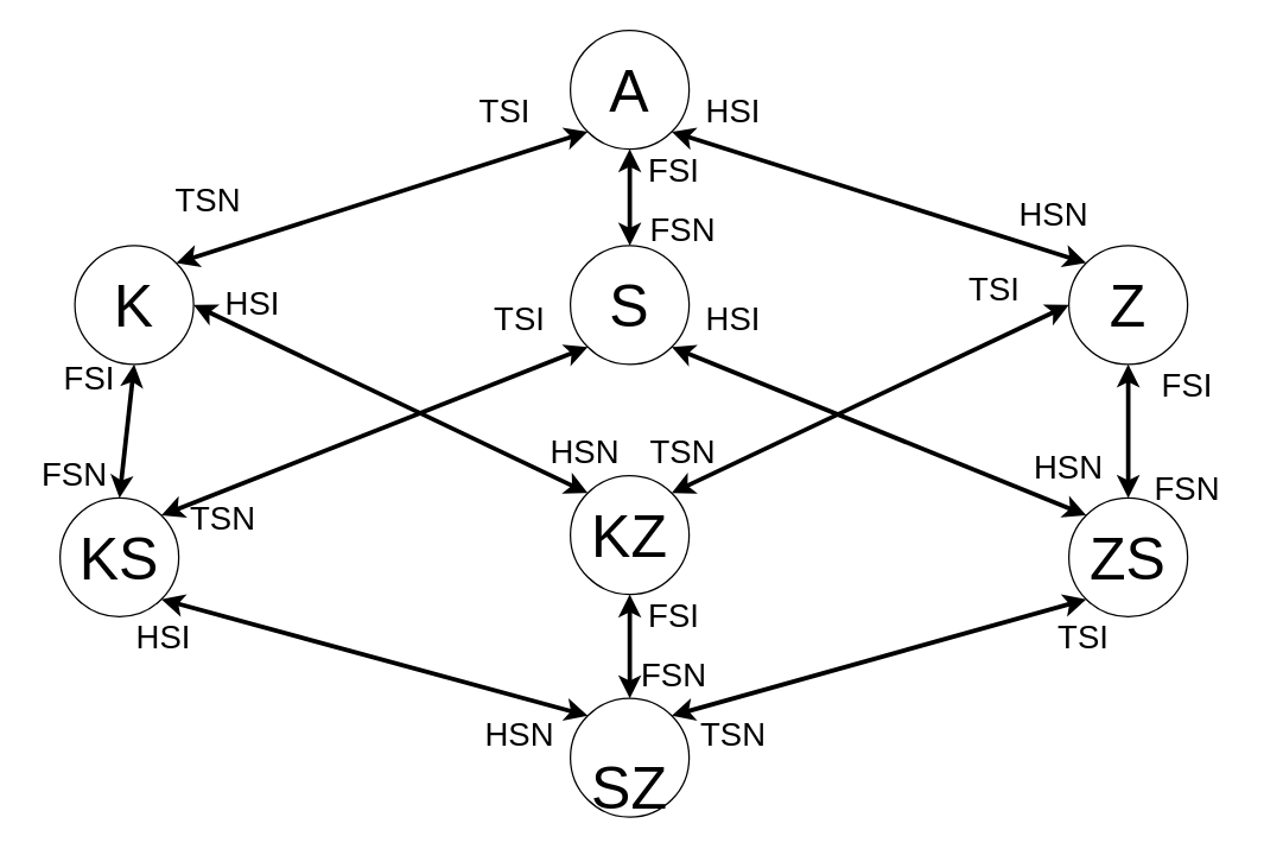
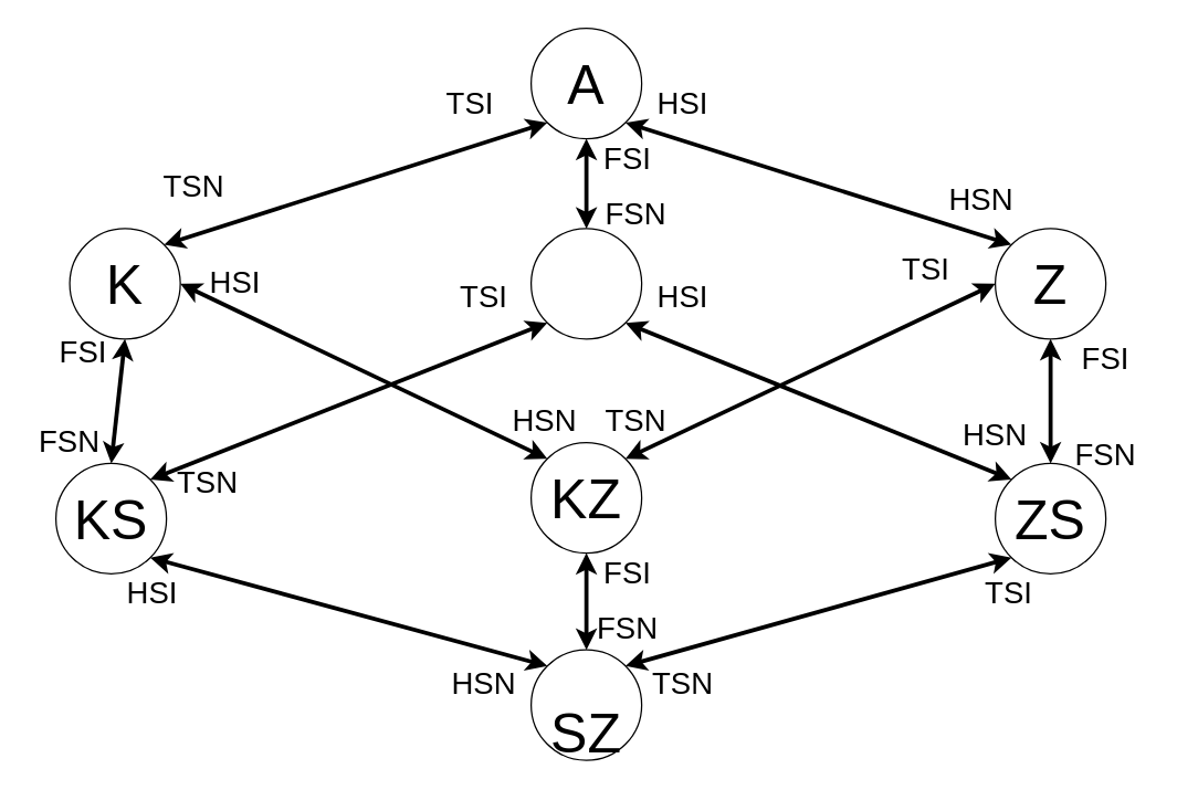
- <mxCell id="7" value="&lt;font style=&quot;font-size: 40px;&quot;&gt;S&lt;/font&gt;" style="text;html=1;strokeColor=none;fillColor=none;align=center;verticalAlign=middle;whiteSpace=wrap;rounded=0;" vertex="1" parent="1"><mxGeometry x="394" y="190" width="60" height="30" as="geometry" /></mxCell>
